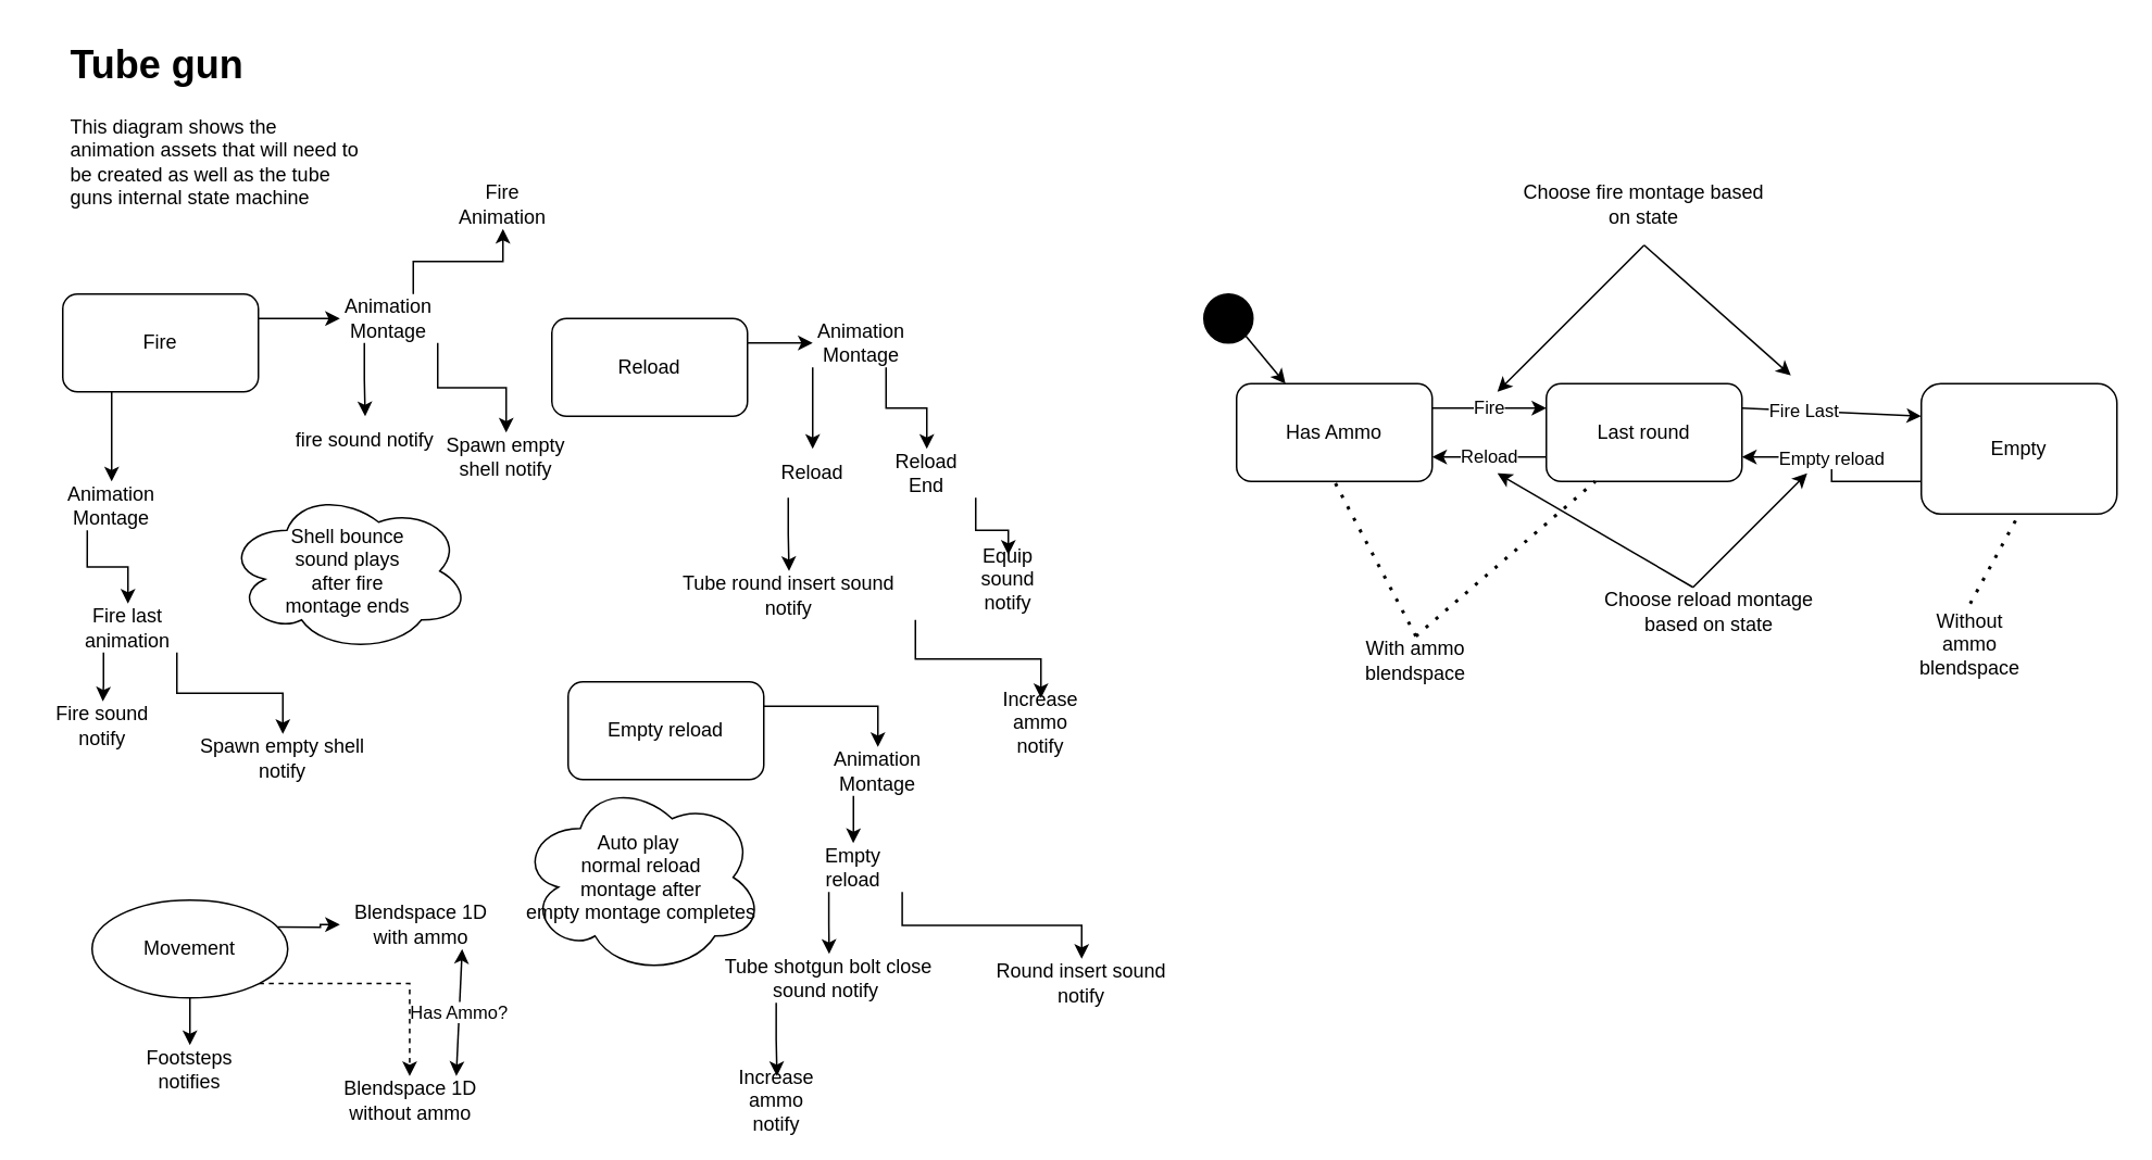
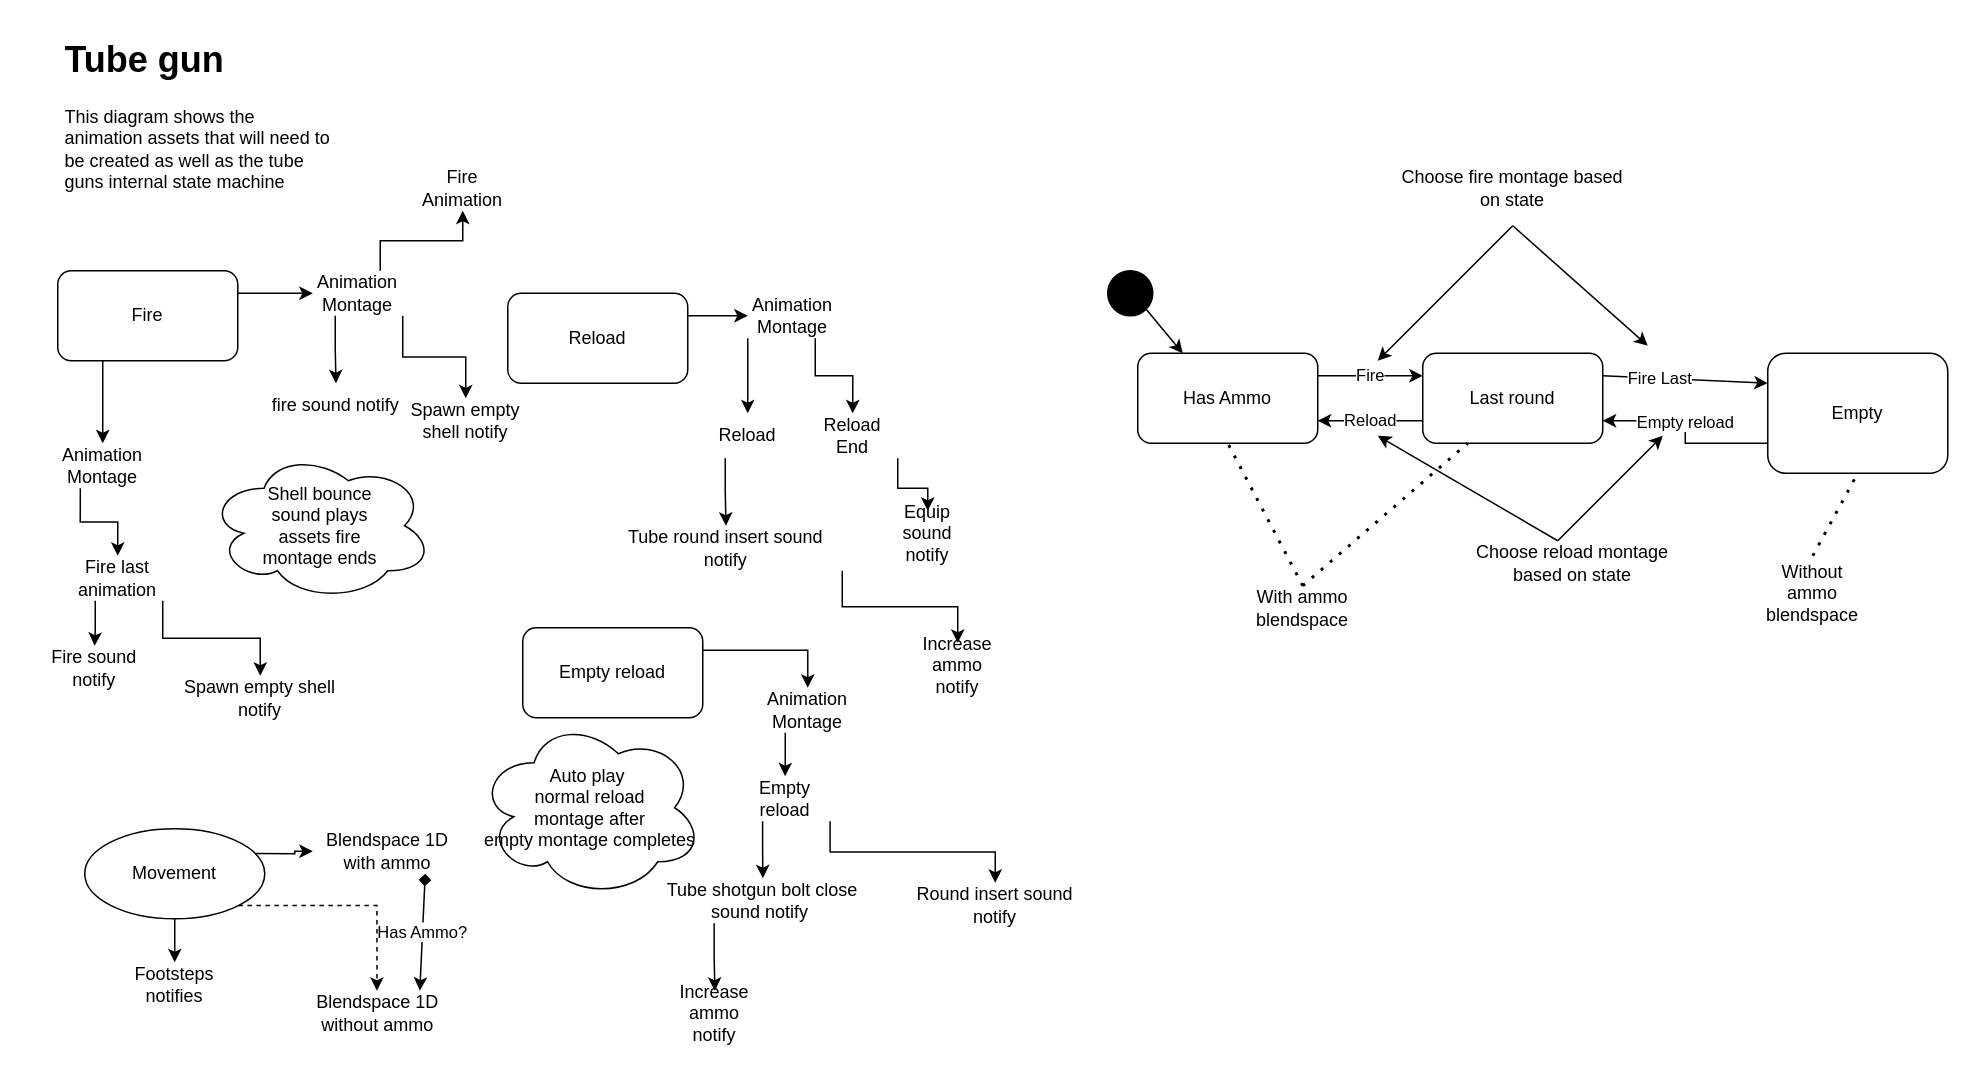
- <mxCell id="50" value="Shell bounce&lt;br&gt;sound plays&lt;br&gt;after fire &lt;br&gt;montage ends" style="ellipse;shape=cloud;whiteSpace=wrap;html=1;" vertex="1" parent="1"><mxGeometry x="138" y="300" width="150" height="100" as="geometry" /></mxCell>
+ <mxCell id="50" value="Shell bounce&lt;br&gt;sound plays&lt;br&gt;assets fire &lt;br&gt;montage ends" style="ellipse;shape=cloud;whiteSpace=wrap;html=1;" vertex="1" parent="1"><mxGeometry x="138" y="300" width="150" height="100" as="geometry" /></mxCell>
- <mxCell id="42" value="Has Ammo?" style="endArrow=classic;startArrow=classic;html=1;rounded=0;entryX=0.75;entryY=1;entryDx=0;entryDy=0;exitX=0.75;exitY=0;exitDx=0;exitDy=0;" edge="1" parent="1" source="41" target="15"><mxGeometry width="50" height="50" relative="1" as="geometry"><mxPoint x="358" y="642" as="sourcePoint" /><mxPoint x="408" y="592" as="targetPoint" /></mxGeometry></mxCell>
+ <mxCell id="42" value="Has Ammo?" style="endArrow=diamond;startArrow=classic;html=1;rounded=0;entryX=0.75;entryY=1;entryDx=0;entryDy=0;exitX=0.75;exitY=0;exitDx=0;exitDy=0;" edge="1" parent="1" source="41" target="15"><mxGeometry width="50" height="50" relative="1" as="geometry"><mxPoint x="358" y="642" as="sourcePoint" /><mxPoint x="408" y="592" as="targetPoint" /></mxGeometry></mxCell>
